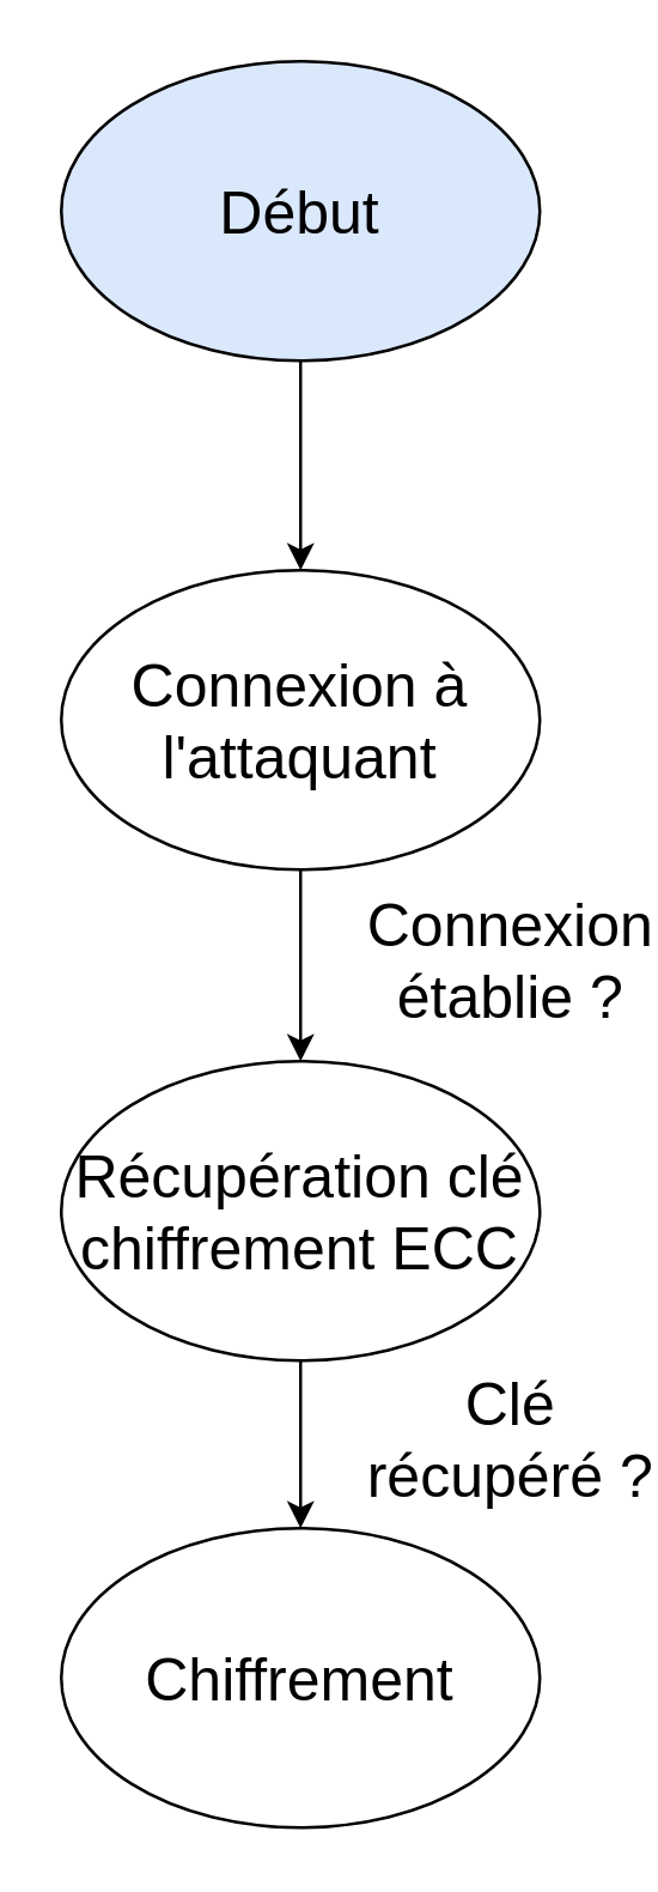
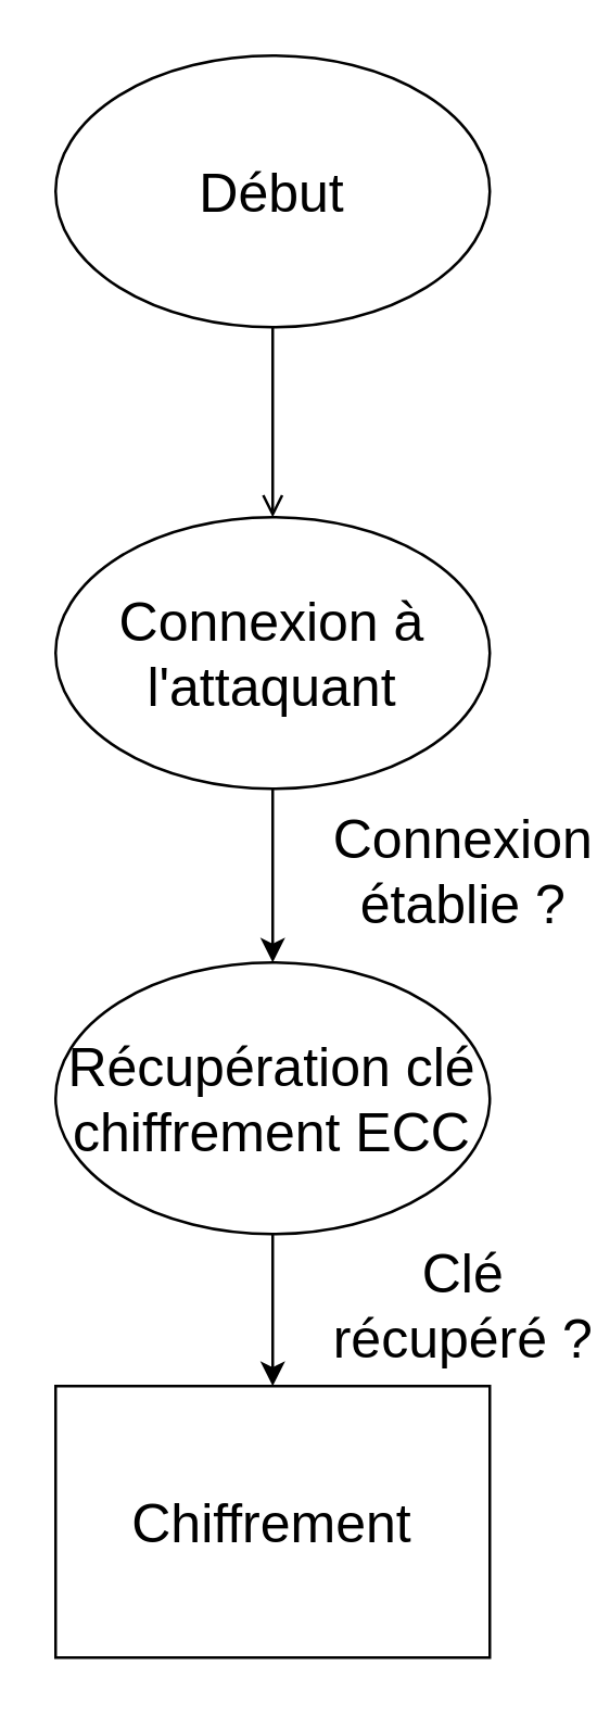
- <mxCell id="3" value="&lt;font style=&quot;font-size: 20px;&quot;&gt;Début&lt;/font&gt;" style="ellipse;whiteSpace=wrap;html=1;fillColor=#dae8fc;" vertex="1" parent="1"><mxGeometry x="20" y="20" width="160" height="100" as="geometry" /></mxCell>
+ <mxCell id="3" value="&lt;font style=&quot;font-size: 20px;&quot;&gt;Début&lt;/font&gt;" style="ellipse;whiteSpace=wrap;html=1;" vertex="1" parent="1"><mxGeometry x="20" y="20" width="160" height="100" as="geometry" /></mxCell>
- <mxCell id="2" style="edgeStyle=none;html=1;entryX=0.5;entryY=0;entryDx=0;entryDy=0;fontSize=20;" edge="1" parent="1" source="3" target="5"><mxGeometry relative="1" as="geometry" /></mxCell>
+ <mxCell id="2" style="edgeStyle=none;html=1;entryX=0.5;entryY=0;entryDx=0;entryDy=0;fontSize=20;endArrow=open;" edge="1" parent="1" source="3" target="5"><mxGeometry relative="1" as="geometry" /></mxCell>
- <mxCell id="8" value="&lt;font style=&quot;font-size: 20px;&quot;&gt;Chiffrement&lt;br&gt;&lt;/font&gt;" style="ellipse;whiteSpace=wrap;html=1;" vertex="1" parent="1"><mxGeometry x="20" y="510" width="160" height="100" as="geometry" /></mxCell>
+ <mxCell id="8" value="&lt;font style=&quot;font-size: 20px;&quot;&gt;Chiffrement&lt;br&gt;&lt;/font&gt;" style="whiteSpace=wrap;html=1;rounded=0;" vertex="1" parent="1"><mxGeometry x="20" y="510" width="160" height="100" as="geometry" /></mxCell>
